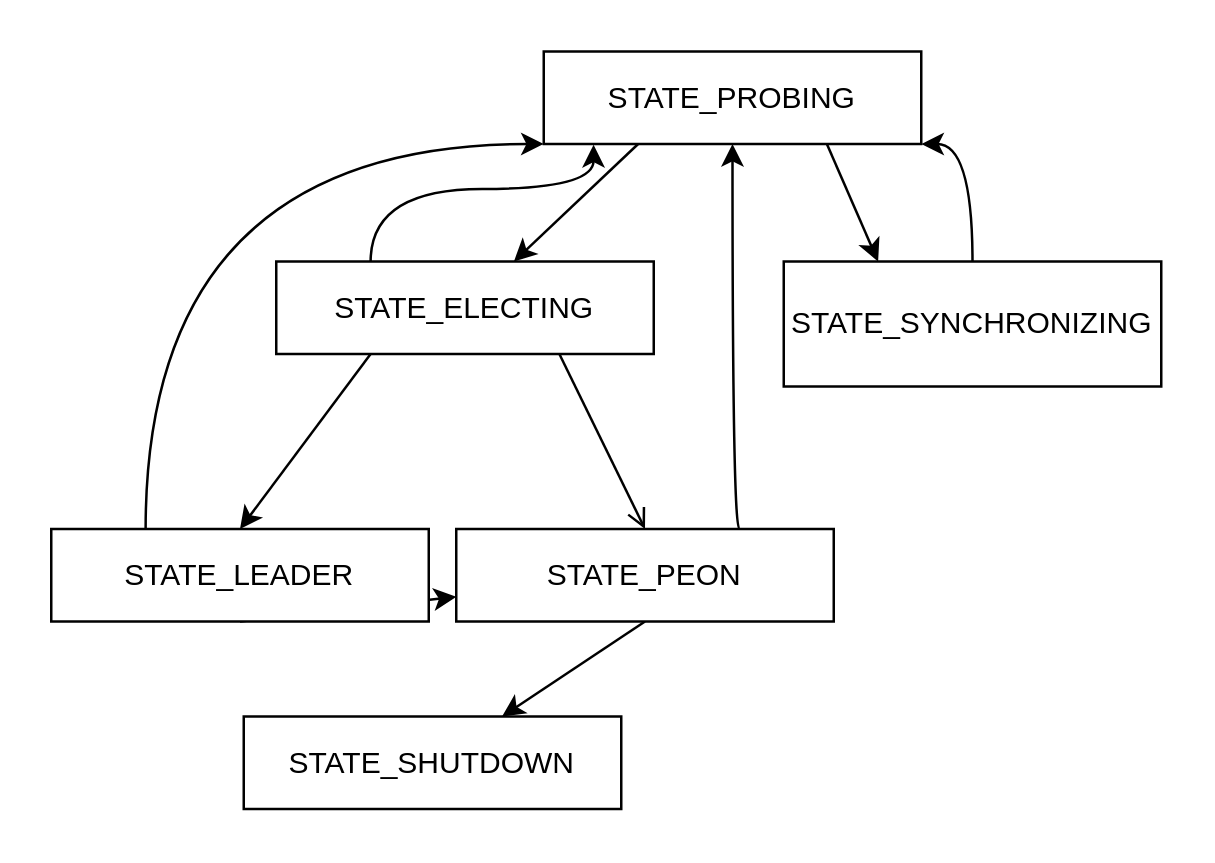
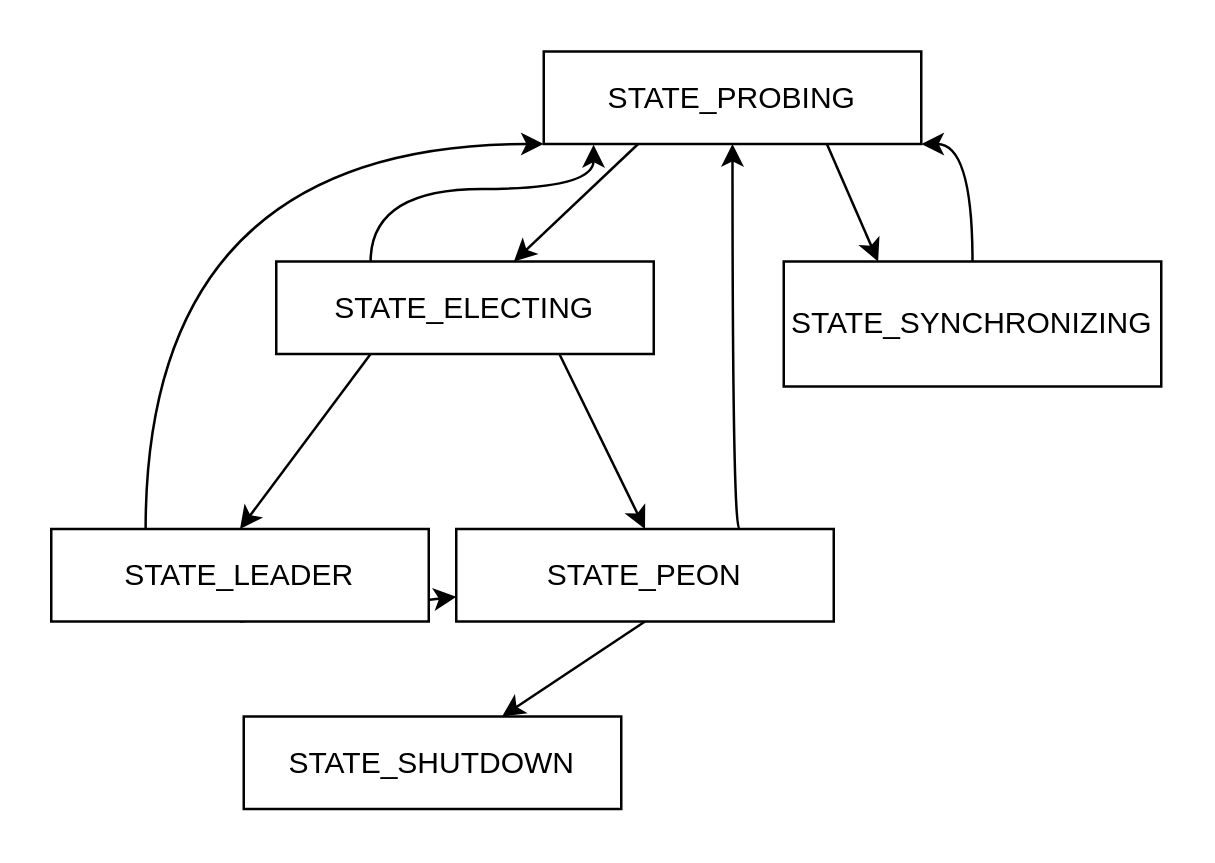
- <mxCell id="6" style="edgeStyle=none;rounded=0;orthogonalLoop=1;jettySize=auto;html=1;exitX=0.75;exitY=1;exitDx=0;exitDy=0;entryX=0.5;entryY=0;entryDx=0;entryDy=0;endArrow=open;" edge="1" parent="1" source="8" target="16"><mxGeometry relative="1" as="geometry" /></mxCell>
+ <mxCell id="6" style="edgeStyle=none;rounded=0;orthogonalLoop=1;jettySize=auto;html=1;exitX=0.75;exitY=1;exitDx=0;exitDy=0;entryX=0.5;entryY=0;entryDx=0;entryDy=0;" edge="1" parent="1" source="8" target="16"><mxGeometry relative="1" as="geometry" /></mxCell>
